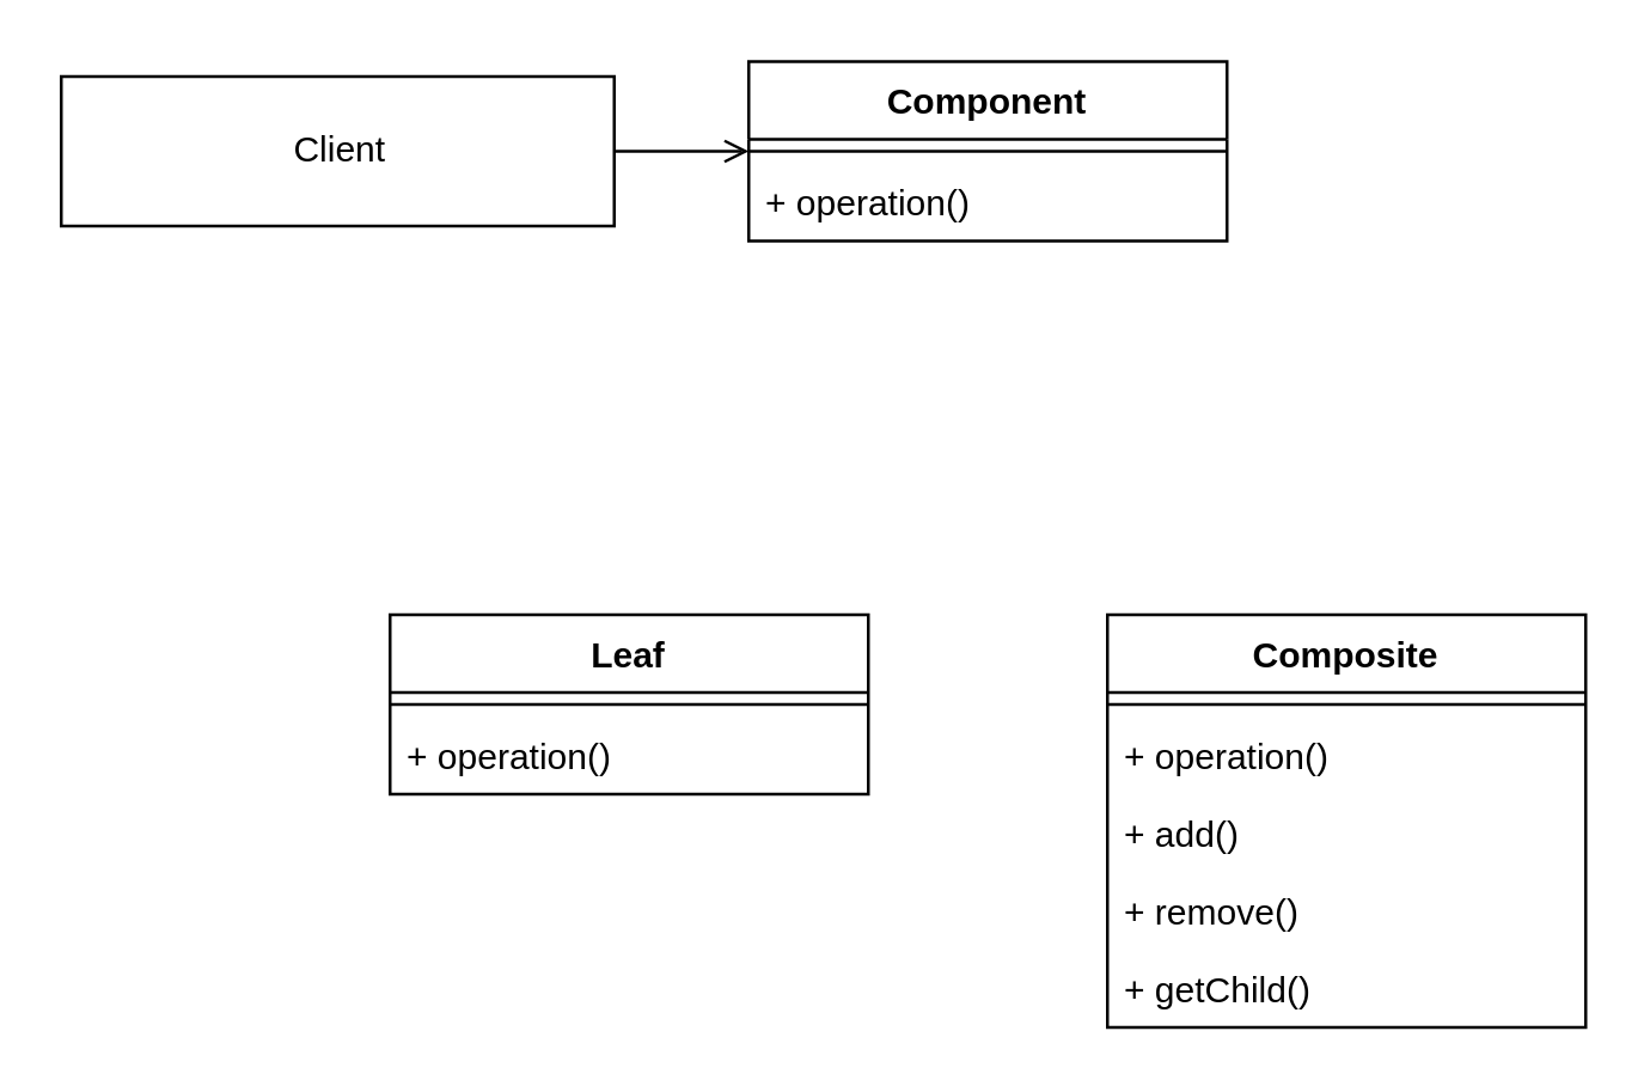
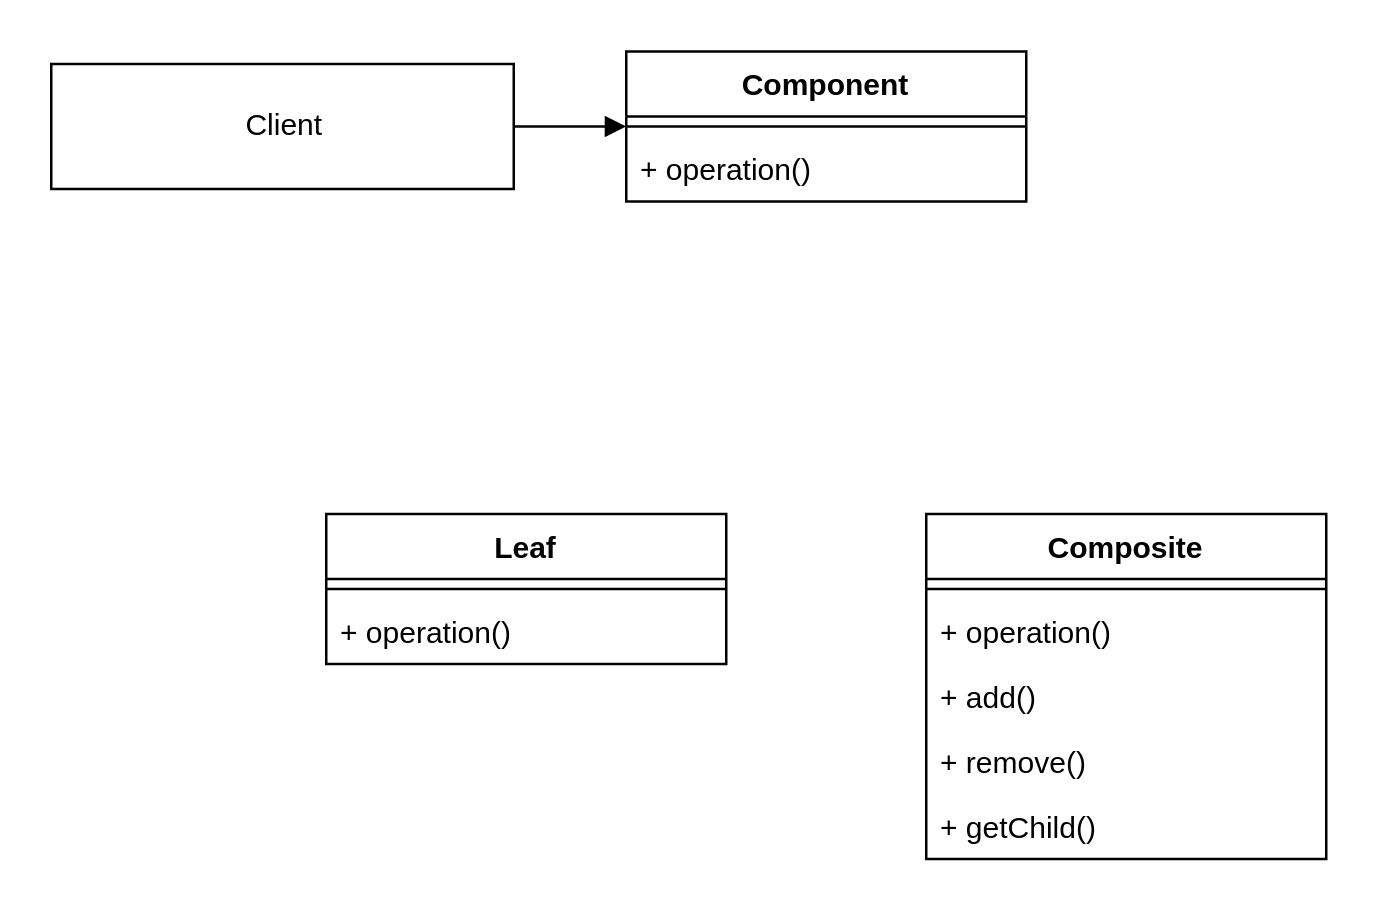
- <mxCell id="15" value="" style="html=1;verticalAlign=bottom;endArrow=open;rounded=0;exitX=1;exitY=0.5;exitDx=0;exitDy=0;" edge="1" parent="1" source="2" target="3"><mxGeometry width="80" relative="1" as="geometry"><mxPoint x="110" y="49.5" as="sourcePoint" /><mxPoint x="190" y="49.5" as="targetPoint" /></mxGeometry></mxCell>
+ <mxCell id="15" value="" style="html=1;verticalAlign=bottom;endArrow=block;rounded=0;exitX=1;exitY=0.5;exitDx=0;exitDy=0;" edge="1" parent="1" source="2" target="3"><mxGeometry width="80" relative="1" as="geometry"><mxPoint x="110" y="49.5" as="sourcePoint" /><mxPoint x="190" y="49.5" as="targetPoint" /></mxGeometry></mxCell>
